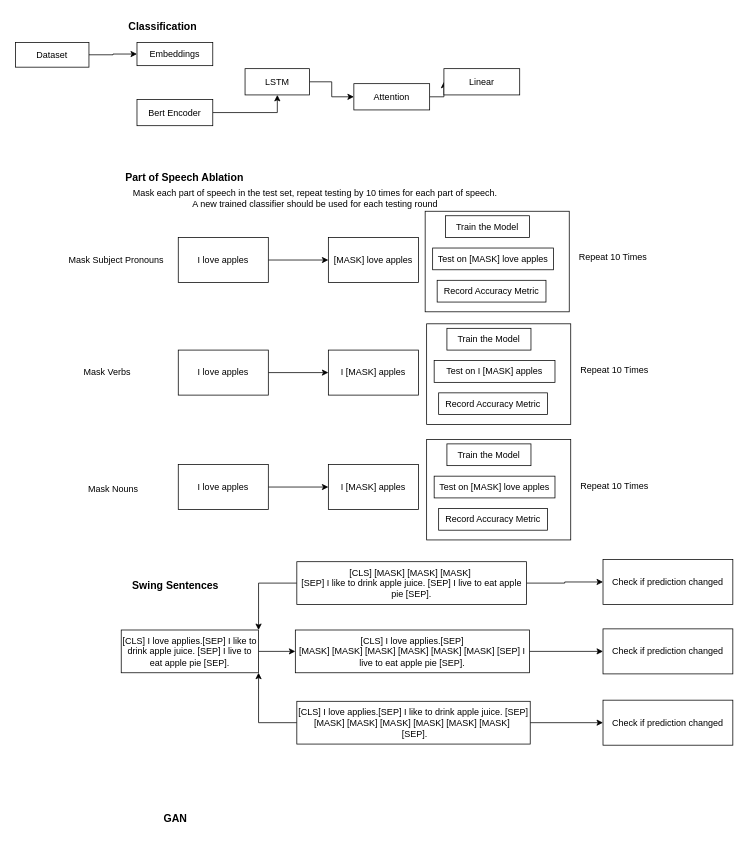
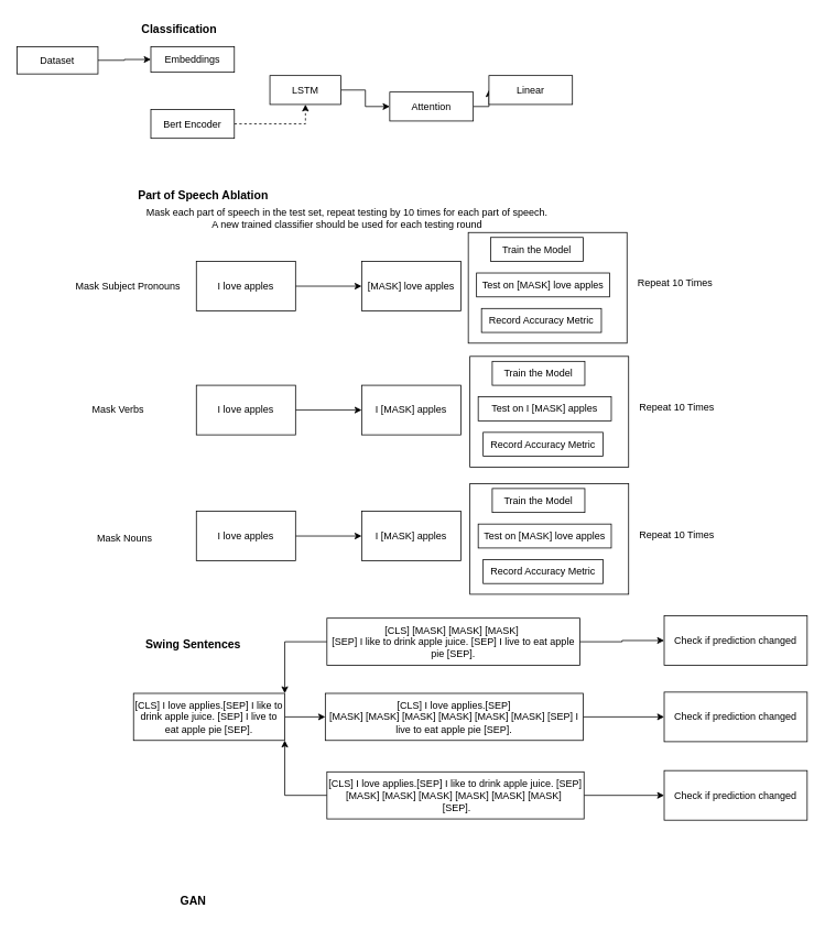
- <mxCell id="4" value="" style="edgeStyle=orthogonalEdgeStyle;rounded=0;orthogonalLoop=1;jettySize=auto;html=1;" edge="1" parent="1" source="5" target="7"><mxGeometry relative="1" as="geometry" /></mxCell>
+ <mxCell id="4" value="" style="edgeStyle=orthogonalEdgeStyle;rounded=0;orthogonalLoop=1;jettySize=auto;html=1;dashed=1;" edge="1" parent="1" source="5" target="7"><mxGeometry relative="1" as="geometry" /></mxCell>
